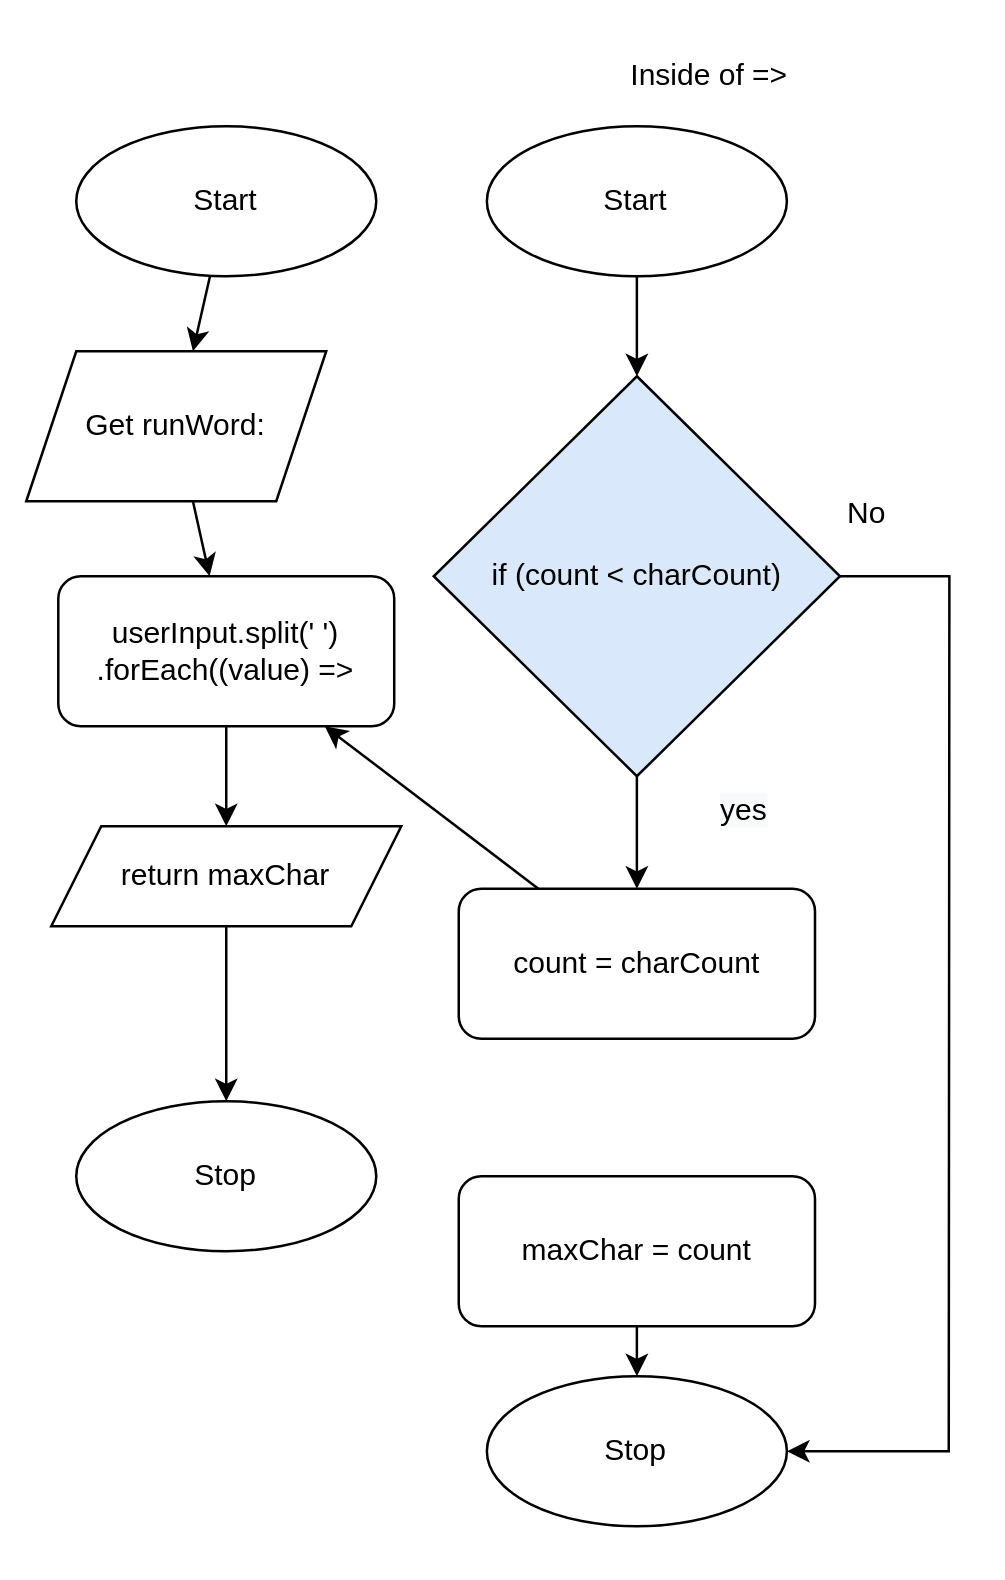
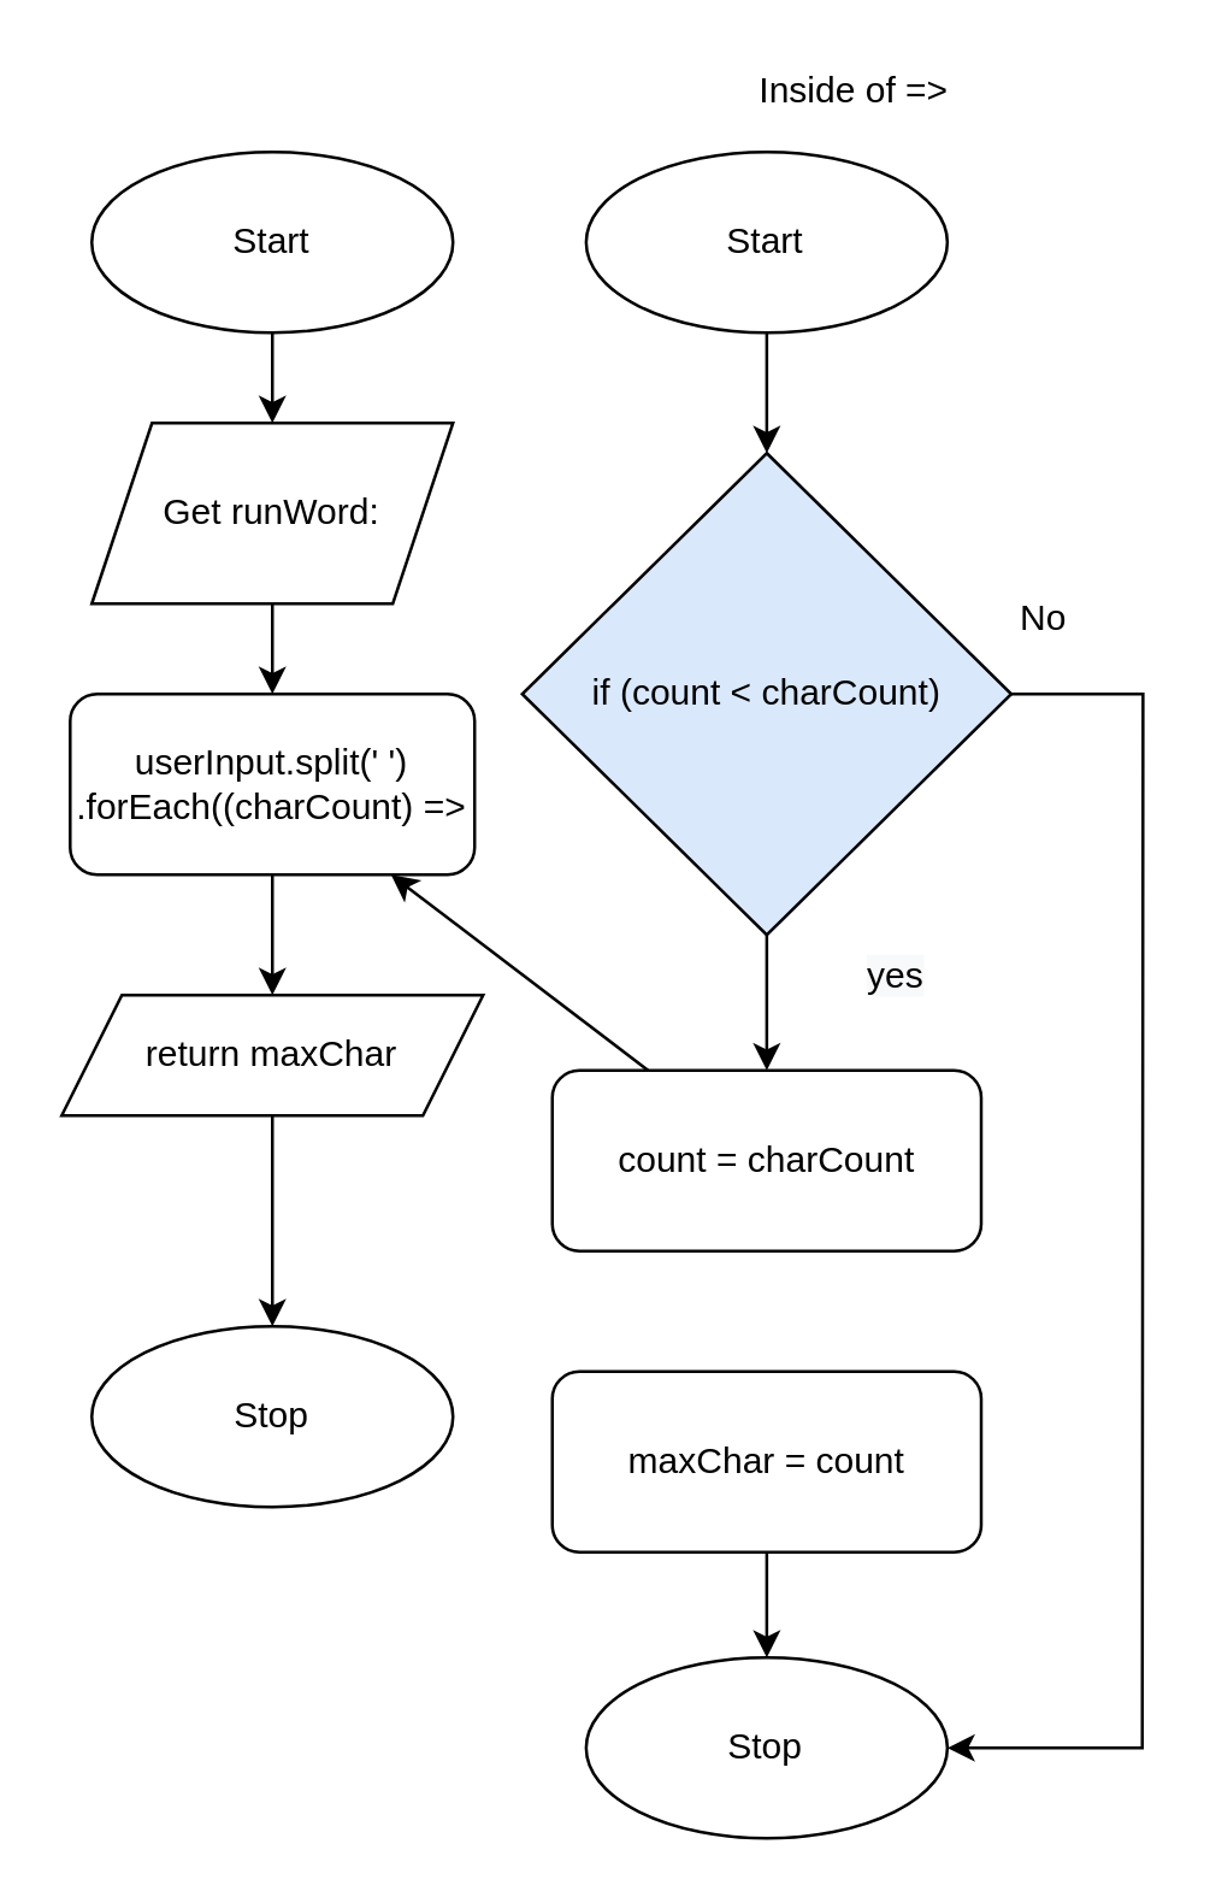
- <mxCell id="20" value="Get runWord:" style="shape=parallelogram;perimeter=parallelogramPerimeter;whiteSpace=wrap;html=1;fixedSize=1;" parent="1" vertex="1"><mxGeometry x="10" y="140" width="120" height="60" as="geometry" /></mxCell>
+ <mxCell id="20" value="Get runWord:" style="shape=parallelogram;perimeter=parallelogramPerimeter;whiteSpace=wrap;html=1;fixedSize=1;" parent="1" vertex="1"><mxGeometry x="30" y="140" width="120" height="60" as="geometry" /></mxCell>
- <mxCell id="22" value="userInput.split(' ')&lt;br&gt;.forEach((value) =&amp;gt;" style="rounded=1;whiteSpace=wrap;html=1;" parent="1" vertex="1"><mxGeometry x="22.82" y="230" width="134.37" height="60" as="geometry" /></mxCell>
+ <mxCell id="22" value="userInput.split(' ')&lt;br&gt;.forEach((charCount) =&amp;gt;" style="rounded=1;whiteSpace=wrap;html=1;" parent="1" vertex="1"><mxGeometry x="22.82" y="230" width="134.37" height="60" as="geometry" /></mxCell>
- <mxCell id="13" value="maxChar = count" style="rounded=1;whiteSpace=wrap;html=1;" parent="1" vertex="1"><mxGeometry x="183" y="470" width="142.5" height="60" as="geometry" /></mxCell>
+ <mxCell id="13" value="maxChar = count" style="rounded=1;whiteSpace=wrap;html=1;" parent="1" vertex="1"><mxGeometry x="183" y="455" width="142.5" height="60" as="geometry" /></mxCell>
